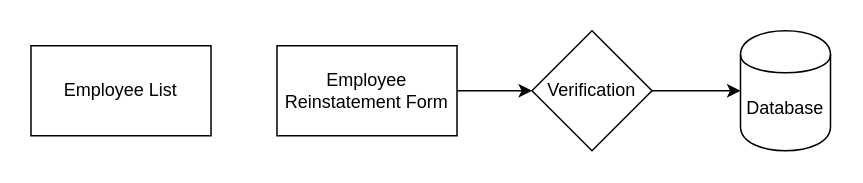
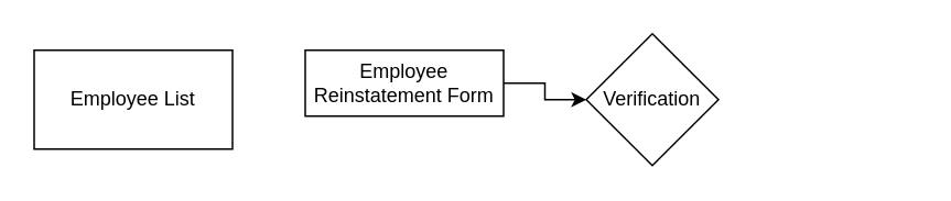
- <mxCell id="7" value="Employee Reinstatement Form" style="rounded=0;whiteSpace=wrap;html=1;" parent="1" vertex="1"><mxGeometry x="184" y="30" width="120" height="60" as="geometry" /></mxCell>
+ <mxCell id="7" value="Employee Reinstatement Form" style="rounded=0;whiteSpace=wrap;html=1;" parent="1" vertex="1"><mxGeometry x="184" y="30" width="120" height="40" as="geometry" /></mxCell>
- <mxCell id="4" style="edgeStyle=orthogonalEdgeStyle;rounded=0;orthogonalLoop=1;jettySize=auto;html=1;exitX=1;exitY=0.5;exitDx=0;exitDy=0;entryX=0;entryY=0.5;entryDx=0;entryDy=0;" parent="1" source="5" target="3" edge="1"><mxGeometry relative="1" as="geometry" /></mxCell>
- <mxCell id="3" value="Database" style="shape=cylinder;whiteSpace=wrap;html=1;boundedLbl=1;backgroundOutline=1;" parent="1" vertex="1"><mxGeometry x="493" y="20" width="60" height="80" as="geometry" /></mxCell>
